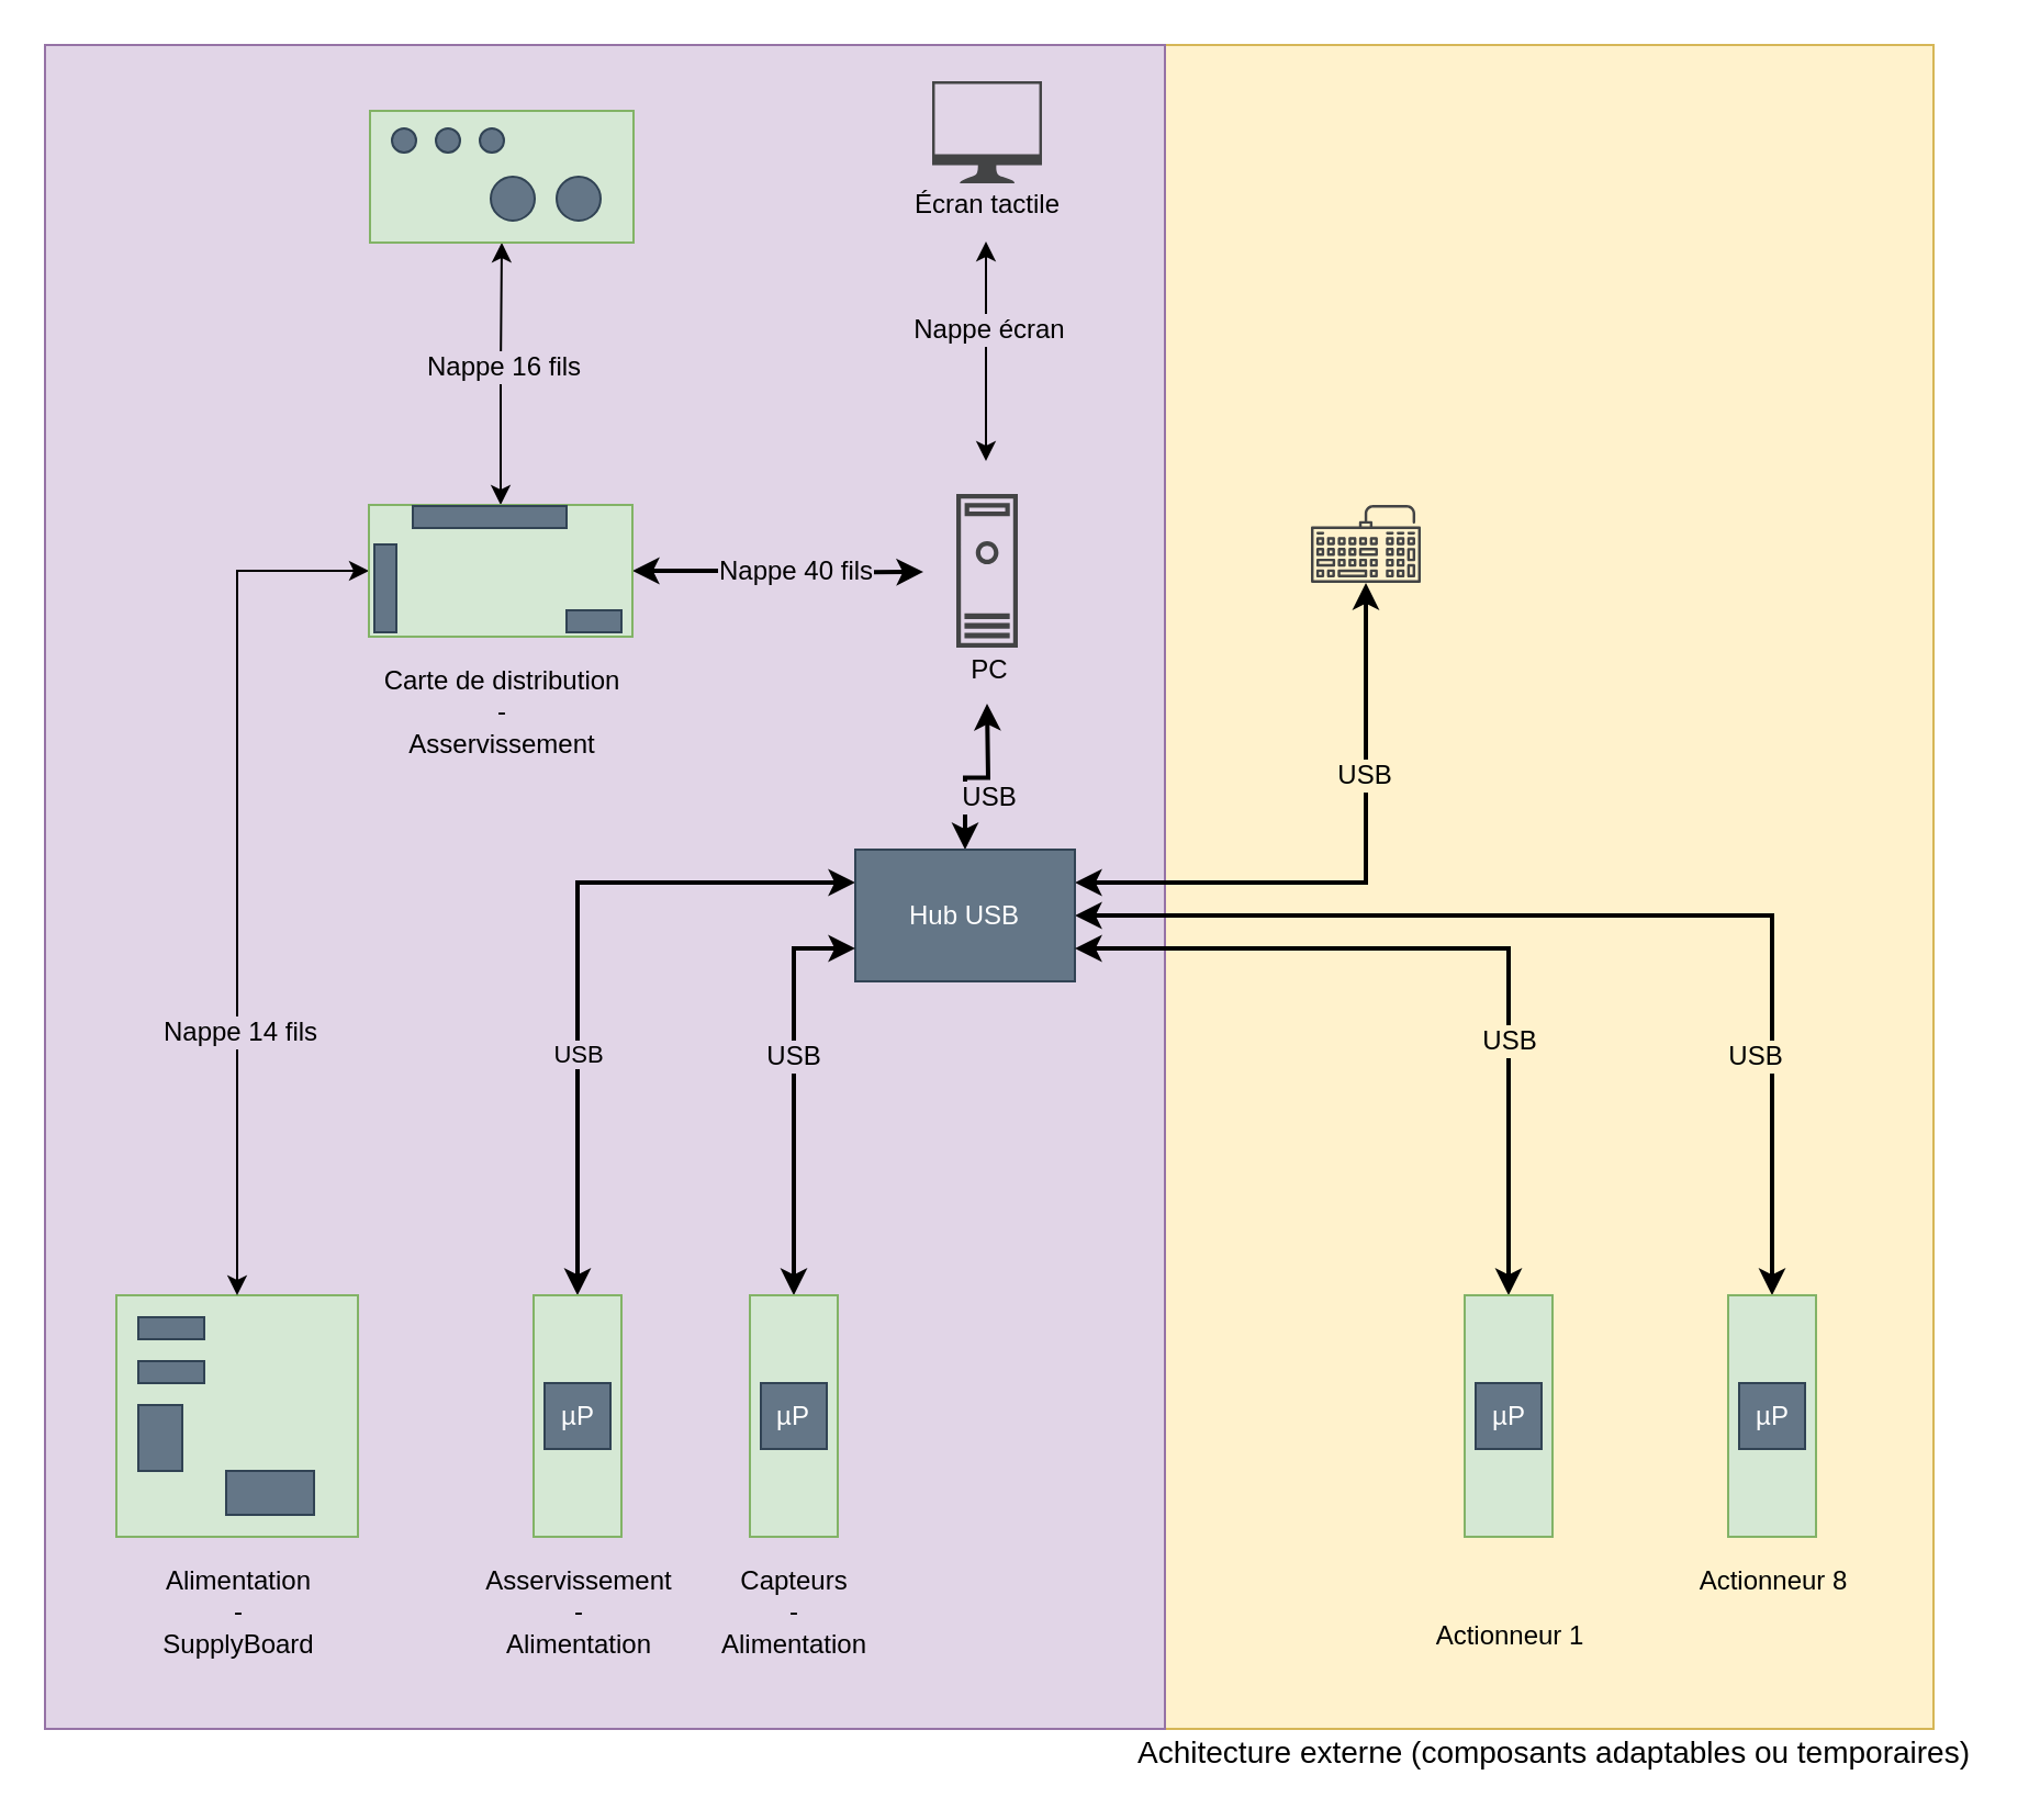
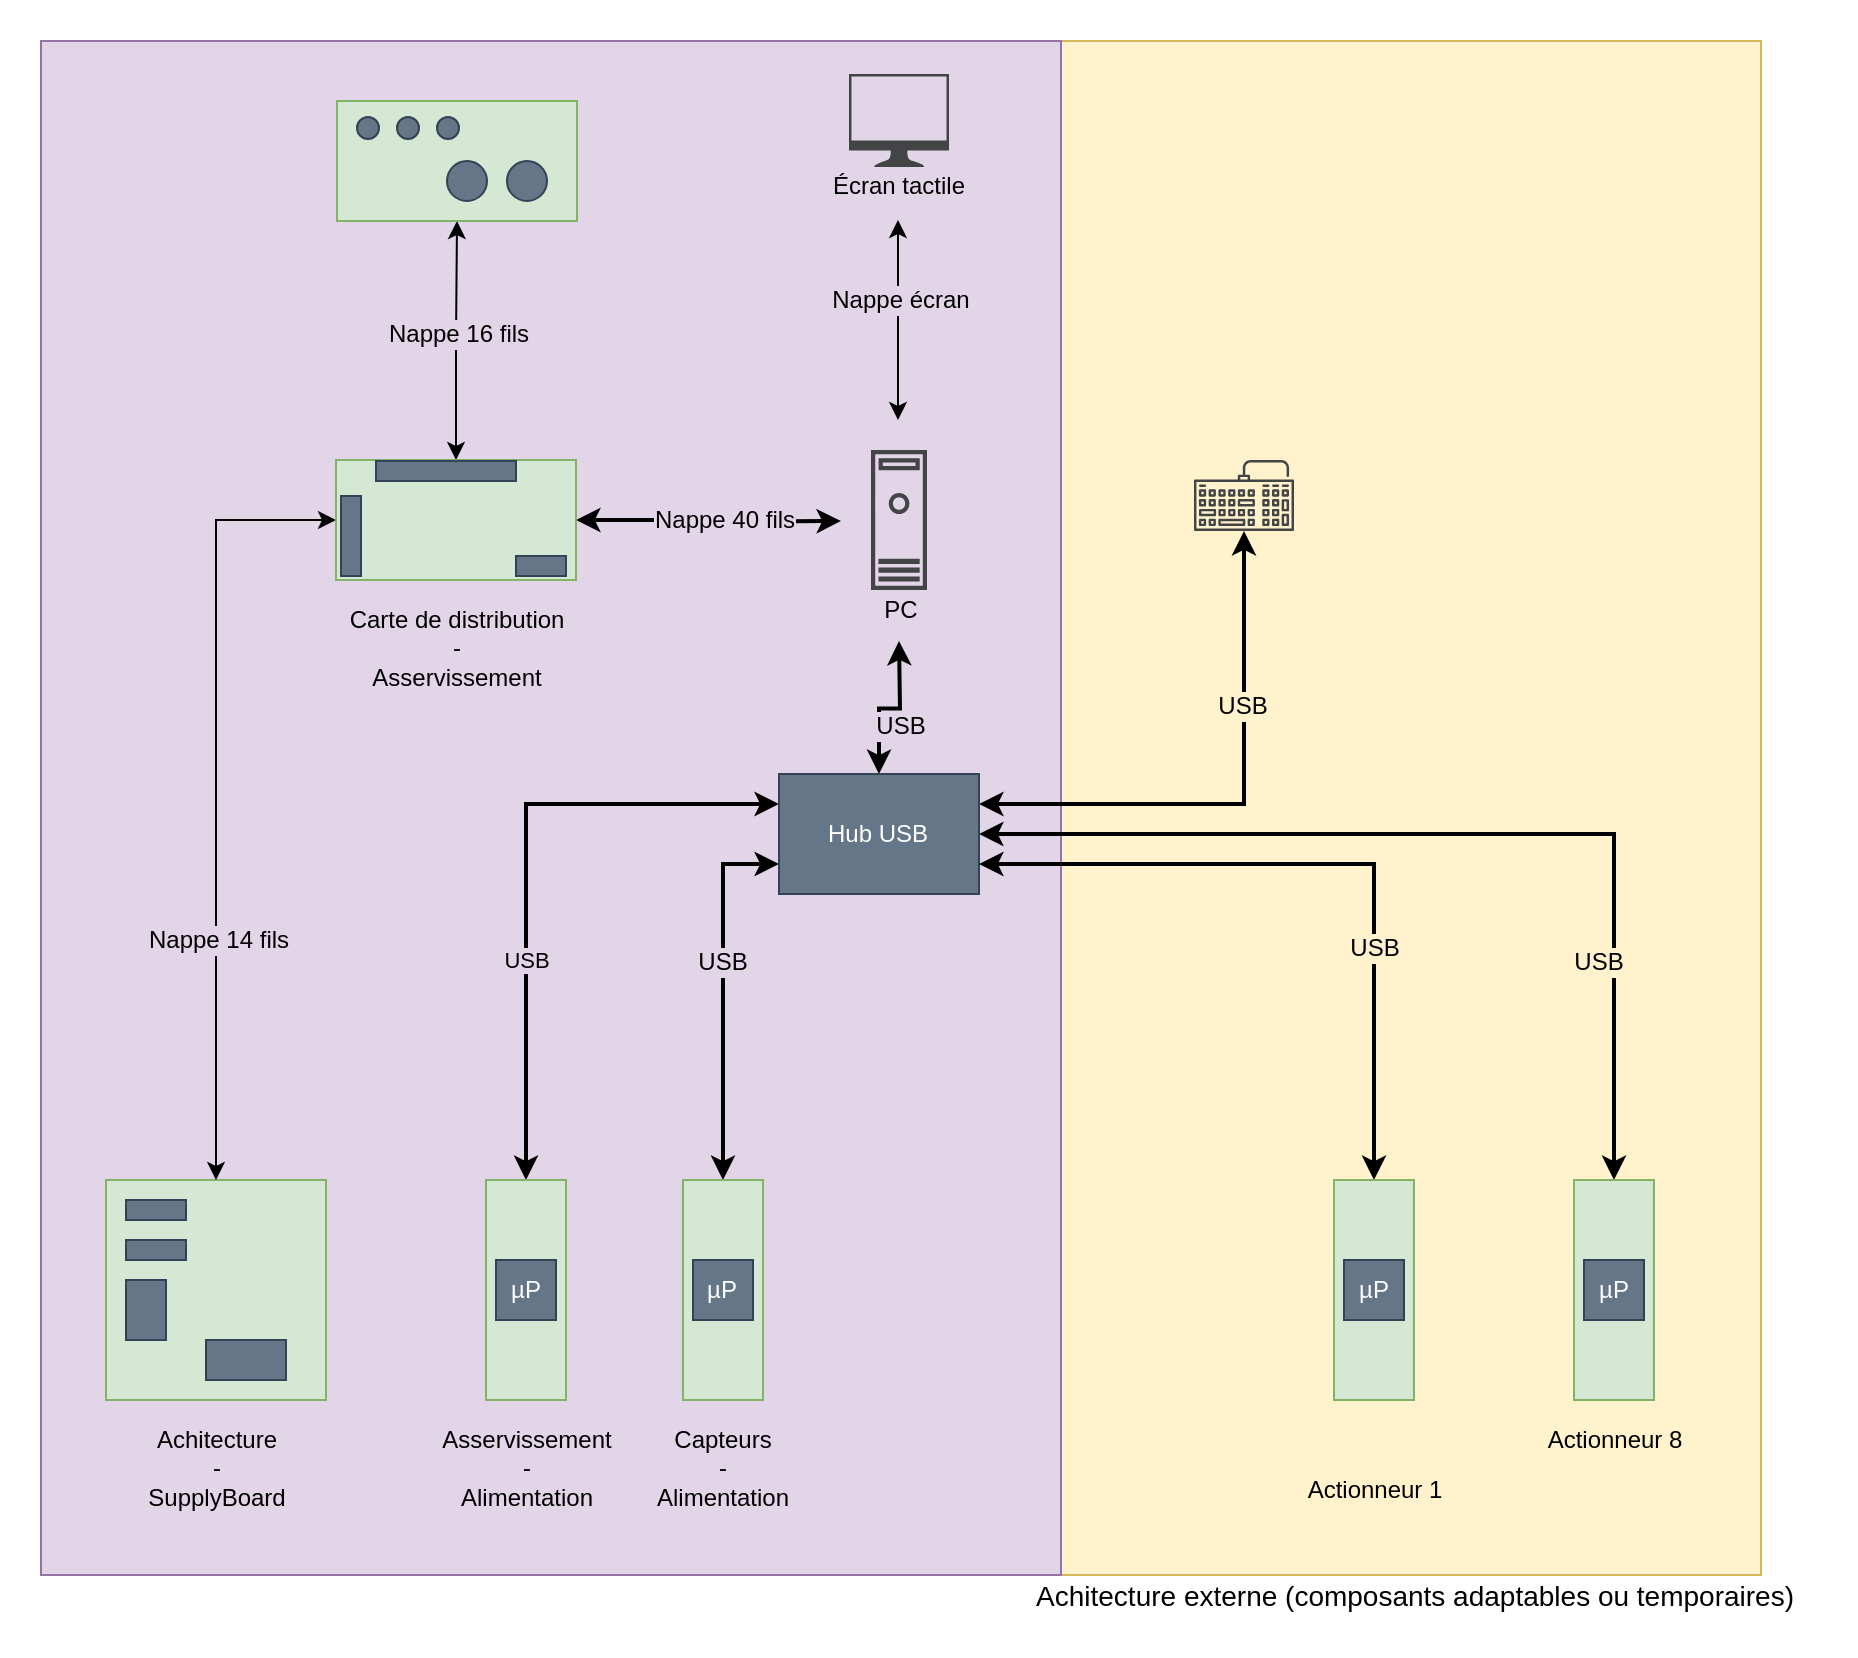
- <mxCell id="33" value="Alimentation&lt;br&gt;-&lt;br&gt;SupplyBoard" style="text;html=1;resizable=0;points=[];autosize=1;align=center;verticalAlign=top;spacingTop=-4;" vertex="1" parent="1"><mxGeometry x="62.5" y="709.5" width="90" height="40" as="geometry" /></mxCell>
+ <mxCell id="33" value="Achitecture&lt;br&gt;-&lt;br&gt;SupplyBoard" style="text;html=1;resizable=0;points=[];autosize=1;align=center;verticalAlign=top;spacingTop=-4;" vertex="1" parent="1"><mxGeometry x="62.5" y="709.5" width="90" height="40" as="geometry" /></mxCell>
